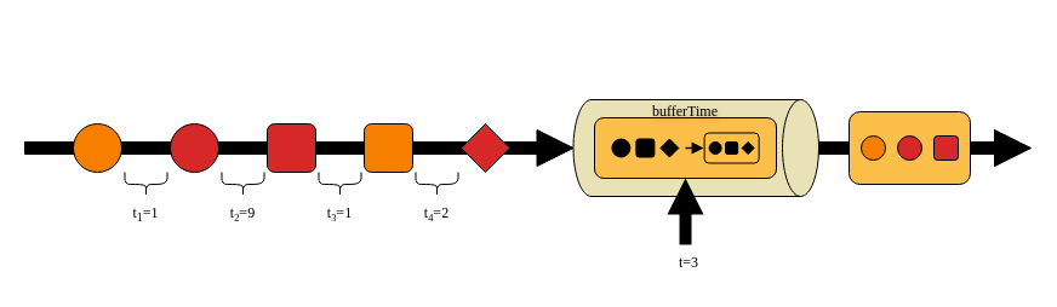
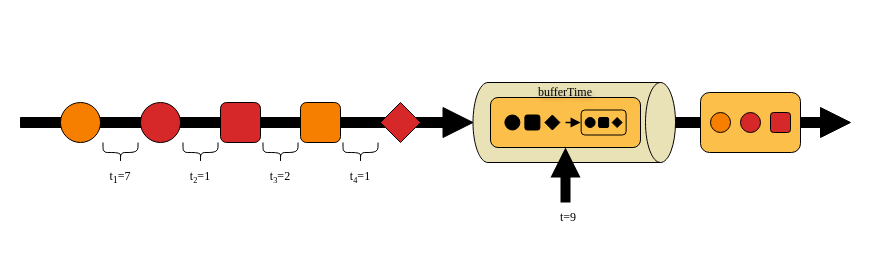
- <mxCell id="30" value="&lt;font face=&quot;Fira Mono&quot; color=&quot;#000000&quot;&gt;t&lt;sub&gt;1&lt;/sub&gt;=1&lt;/font&gt;" style="text;html=1;align=center;verticalAlign=middle;whiteSpace=wrap;rounded=0;" vertex="1" parent="1"><mxGeometry x="90" y="162" width="60" height="30" as="geometry" /></mxCell>
+ <mxCell id="30" value="&lt;font face=&quot;Fira Mono&quot; color=&quot;#000000&quot;&gt;t&lt;sub&gt;1&lt;/sub&gt;=7&lt;/font&gt;" style="text;html=1;align=center;verticalAlign=middle;whiteSpace=wrap;rounded=0;" vertex="1" parent="1"><mxGeometry x="90" y="162" width="60" height="30" as="geometry" /></mxCell>
- <mxCell id="31" value="&lt;font face=&quot;Fira Mono&quot; color=&quot;#000000&quot;&gt;t&lt;span style=&quot;font-size: 10px;&quot;&gt;&lt;sub&gt;2&lt;/sub&gt;&lt;/span&gt;=9&lt;/font&gt;" style="text;html=1;align=center;verticalAlign=middle;whiteSpace=wrap;rounded=0;" vertex="1" parent="1"><mxGeometry x="170" y="162" width="60" height="30" as="geometry" /></mxCell>
+ <mxCell id="31" value="&lt;font face=&quot;Fira Mono&quot; color=&quot;#000000&quot;&gt;t&lt;span style=&quot;font-size: 10px;&quot;&gt;&lt;sub&gt;2&lt;/sub&gt;&lt;/span&gt;=1&lt;/font&gt;" style="text;html=1;align=center;verticalAlign=middle;whiteSpace=wrap;rounded=0;" vertex="1" parent="1"><mxGeometry x="170" y="162" width="60" height="30" as="geometry" /></mxCell>
- <mxCell id="32" value="&lt;font face=&quot;Fira Mono&quot; color=&quot;#000000&quot;&gt;t&lt;span style=&quot;font-size: 10px;&quot;&gt;&lt;sub&gt;3&lt;/sub&gt;&lt;/span&gt;=1&lt;/font&gt;" style="text;html=1;align=center;verticalAlign=middle;whiteSpace=wrap;rounded=0;" vertex="1" parent="1"><mxGeometry x="250" y="162" width="60" height="30" as="geometry" /></mxCell>
+ <mxCell id="32" value="&lt;font face=&quot;Fira Mono&quot; color=&quot;#000000&quot;&gt;t&lt;span style=&quot;font-size: 10px;&quot;&gt;&lt;sub&gt;3&lt;/sub&gt;&lt;/span&gt;=2&lt;/font&gt;" style="text;html=1;align=center;verticalAlign=middle;whiteSpace=wrap;rounded=0;" vertex="1" parent="1"><mxGeometry x="250" y="162" width="60" height="30" as="geometry" /></mxCell>
- <mxCell id="33" value="&lt;font face=&quot;Fira Mono&quot; color=&quot;#000000&quot;&gt;t&lt;span style=&quot;font-size: 10px;&quot;&gt;&lt;sub&gt;4&lt;/sub&gt;&lt;/span&gt;=2&lt;/font&gt;" style="text;html=1;align=center;verticalAlign=middle;whiteSpace=wrap;rounded=0;" vertex="1" parent="1"><mxGeometry x="330" y="162" width="60" height="30" as="geometry" /></mxCell>
+ <mxCell id="33" value="&lt;font face=&quot;Fira Mono&quot; color=&quot;#000000&quot;&gt;t&lt;span style=&quot;font-size: 10px;&quot;&gt;&lt;sub&gt;4&lt;/sub&gt;&lt;/span&gt;=1&lt;/font&gt;" style="text;html=1;align=center;verticalAlign=middle;whiteSpace=wrap;rounded=0;" vertex="1" parent="1"><mxGeometry x="330" y="162" width="60" height="30" as="geometry" /></mxCell>
- <mxCell id="24" value="&lt;font color=&quot;#000000&quot; face=&quot;Fira Mono&quot;&gt;t=3&lt;/font&gt;" style="text;html=1;align=center;verticalAlign=middle;whiteSpace=wrap;rounded=0;" vertex="1" parent="1"><mxGeometry x="538.13" y="202" width="60" height="30" as="geometry" /></mxCell>
+ <mxCell id="24" value="&lt;font color=&quot;#000000&quot; face=&quot;Fira Mono&quot;&gt;t=9&lt;/font&gt;" style="text;html=1;align=center;verticalAlign=middle;whiteSpace=wrap;rounded=0;" vertex="1" parent="1"><mxGeometry x="538.13" y="202" width="60" height="30" as="geometry" /></mxCell>
